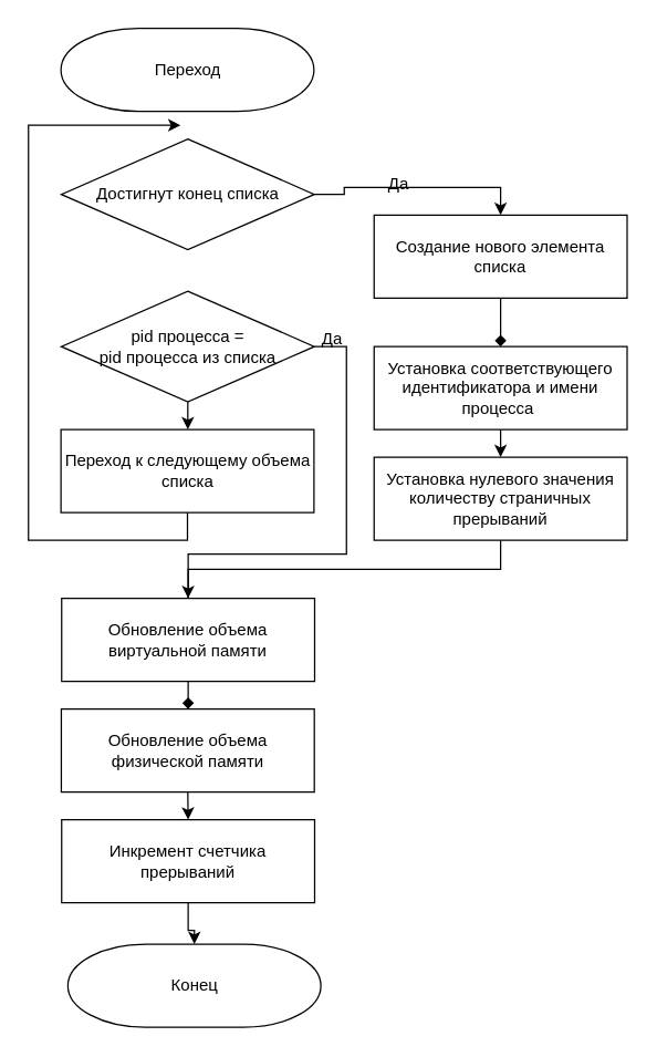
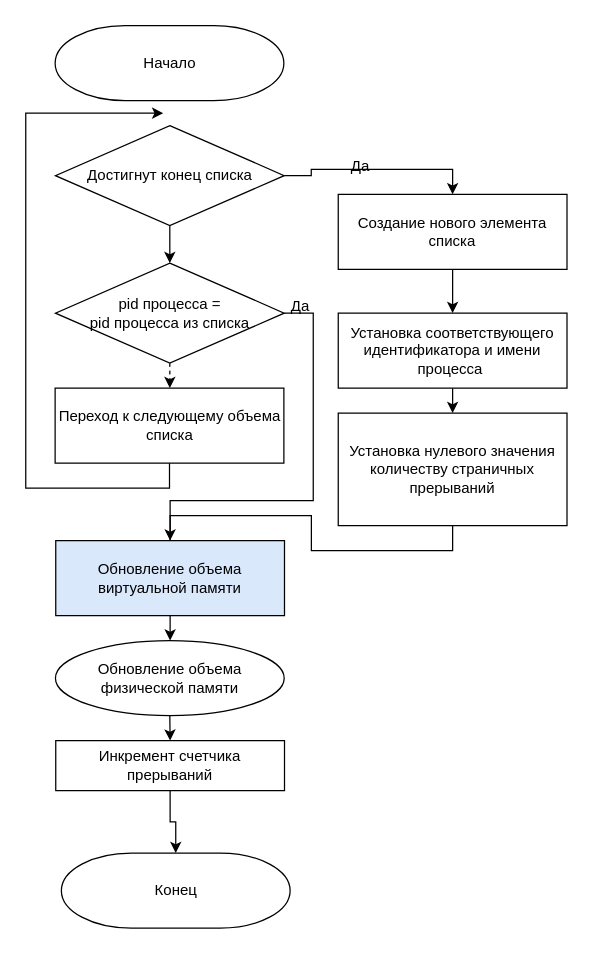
- <mxCell id="2" value="Переход" style="strokeWidth=1;html=1;shape=mxgraph.flowchart.terminator;whiteSpace=wrap;" parent="1" vertex="1"><mxGeometry x="43.5" y="20" width="183" height="60" as="geometry" /></mxCell>
+ <mxCell id="2" value="Начало" style="strokeWidth=1;html=1;shape=mxgraph.flowchart.terminator;whiteSpace=wrap;" parent="1" vertex="1"><mxGeometry x="43.5" y="20" width="183" height="60" as="geometry" /></mxCell>
+ <mxCell id="7" value="" style="endArrow=classic;html=1;rounded=0;exitX=0.5;exitY=1;exitDx=0;exitDy=0;entryX=0.5;entryY=0;entryDx=0;entryDy=0;" parent="1" source="6" target="4" edge="1"><mxGeometry width="50" height="50" relative="1" as="geometry"><mxPoint x="230" y="220" as="sourcePoint" /><mxPoint x="280" y="170" as="targetPoint" /></mxGeometry></mxCell>
- <mxCell id="18" style="edgeStyle=orthogonalEdgeStyle;rounded=0;orthogonalLoop=1;jettySize=auto;html=1;exitX=0.5;exitY=1;exitDx=0;exitDy=0;entryX=0.5;entryY=0;entryDx=0;entryDy=0;endArrow=diamond;" parent="1" source="19" target="21" edge="1"><mxGeometry relative="1" as="geometry" /></mxCell>
+ <mxCell id="18" style="edgeStyle=orthogonalEdgeStyle;rounded=0;orthogonalLoop=1;jettySize=auto;html=1;exitX=0.5;exitY=1;exitDx=0;exitDy=0;entryX=0.5;entryY=0;entryDx=0;entryDy=0;" parent="1" source="19" target="21" edge="1"><mxGeometry relative="1" as="geometry" /></mxCell>
- <mxCell id="3" style="edgeStyle=orthogonalEdgeStyle;rounded=0;orthogonalLoop=1;jettySize=auto;html=1;exitX=0.5;exitY=1;exitDx=0;exitDy=0;" parent="1" source="4" target="9" edge="1"><mxGeometry relative="1" as="geometry" /></mxCell>
+ <mxCell id="3" style="edgeStyle=orthogonalEdgeStyle;rounded=0;orthogonalLoop=1;jettySize=auto;html=1;exitX=0.5;exitY=1;exitDx=0;exitDy=0;dashed=1;" parent="1" source="4" target="9" edge="1"><mxGeometry relative="1" as="geometry" /></mxCell>
- <mxCell id="24" value="Установка нулевого значения количеству страничных прерываний" style="rounded=0;whiteSpace=wrap;html=1;" parent="1" vertex="1"><mxGeometry x="270" y="330" width="183" height="60" as="geometry" /></mxCell>
+ <mxCell id="24" value="Установка нулевого значения количеству страничных прерываний" style="rounded=0;whiteSpace=wrap;html=1;" parent="1" vertex="1"><mxGeometry x="270" y="330" width="183" height="90" as="geometry" /></mxCell>
- <mxCell id="12" value="Обновление объема виртуальной памяти" style="rounded=0;whiteSpace=wrap;html=1;" parent="1" vertex="1"><mxGeometry x="44" y="432" width="183" height="60" as="geometry" /></mxCell>
+ <mxCell id="12" value="Обновление объема виртуальной памяти" style="rounded=0;whiteSpace=wrap;html=1;fillColor=#dae8fc;" parent="1" vertex="1"><mxGeometry x="44" y="432" width="183" height="60" as="geometry" /></mxCell>
- <mxCell id="11" style="edgeStyle=orthogonalEdgeStyle;rounded=0;orthogonalLoop=1;jettySize=auto;html=1;exitX=0.5;exitY=1;exitDx=0;exitDy=0;endArrow=diamond;" parent="1" source="12" target="14" edge="1"><mxGeometry relative="1" as="geometry" /></mxCell>
+ <mxCell id="11" style="edgeStyle=orthogonalEdgeStyle;rounded=0;orthogonalLoop=1;jettySize=auto;html=1;exitX=0.5;exitY=1;exitDx=0;exitDy=0;" parent="1" source="12" target="14" edge="1"><mxGeometry relative="1" as="geometry" /></mxCell>
- <mxCell id="14" value="Обновление объема физической памяти" style="rounded=0;whiteSpace=wrap;html=1;" parent="1" vertex="1"><mxGeometry x="43.75" y="512" width="183" height="60" as="geometry" /></mxCell>
+ <mxCell id="14" value="Обновление объема физической памяти" style="ellipse;whiteSpace=wrap;html=1;" parent="1" vertex="1"><mxGeometry x="43.75" y="512" width="183" height="60" as="geometry" /></mxCell>
- <mxCell id="16" value="Инкремент счетчика прерываний" style="rounded=0;whiteSpace=wrap;html=1;" parent="1" vertex="1"><mxGeometry x="44" y="592" width="183" height="60" as="geometry" /></mxCell>
+ <mxCell id="16" value="Инкремент счетчика прерываний" style="rounded=0;whiteSpace=wrap;html=1;" parent="1" vertex="1"><mxGeometry x="44" y="592" width="183" height="40" as="geometry" /></mxCell>
